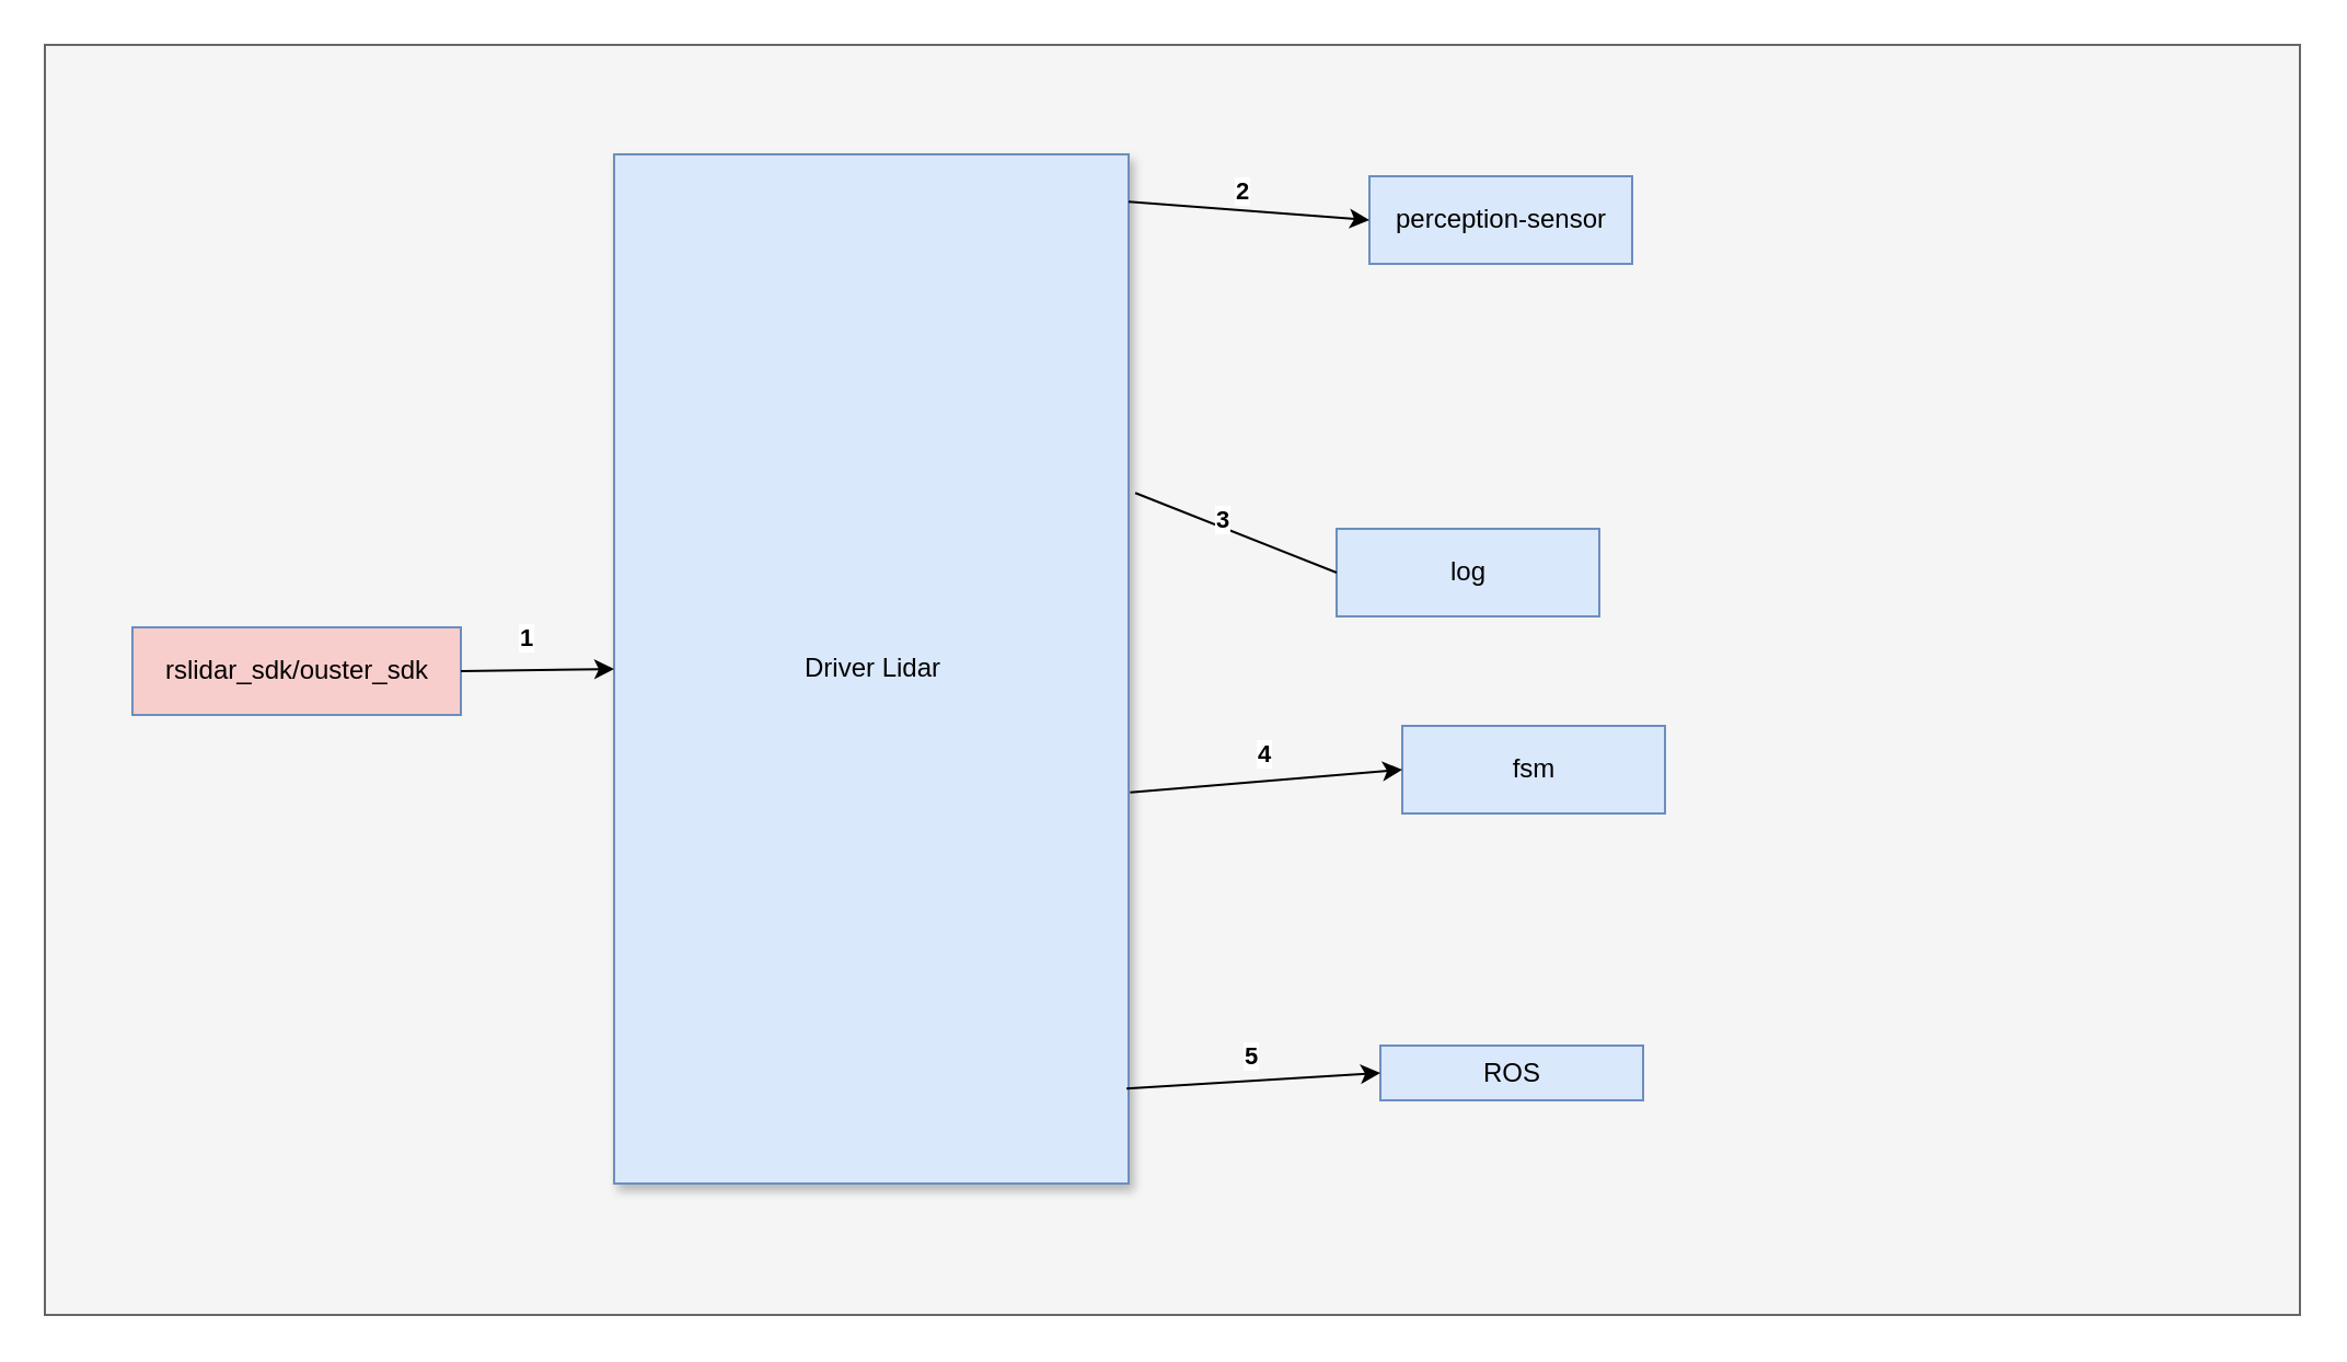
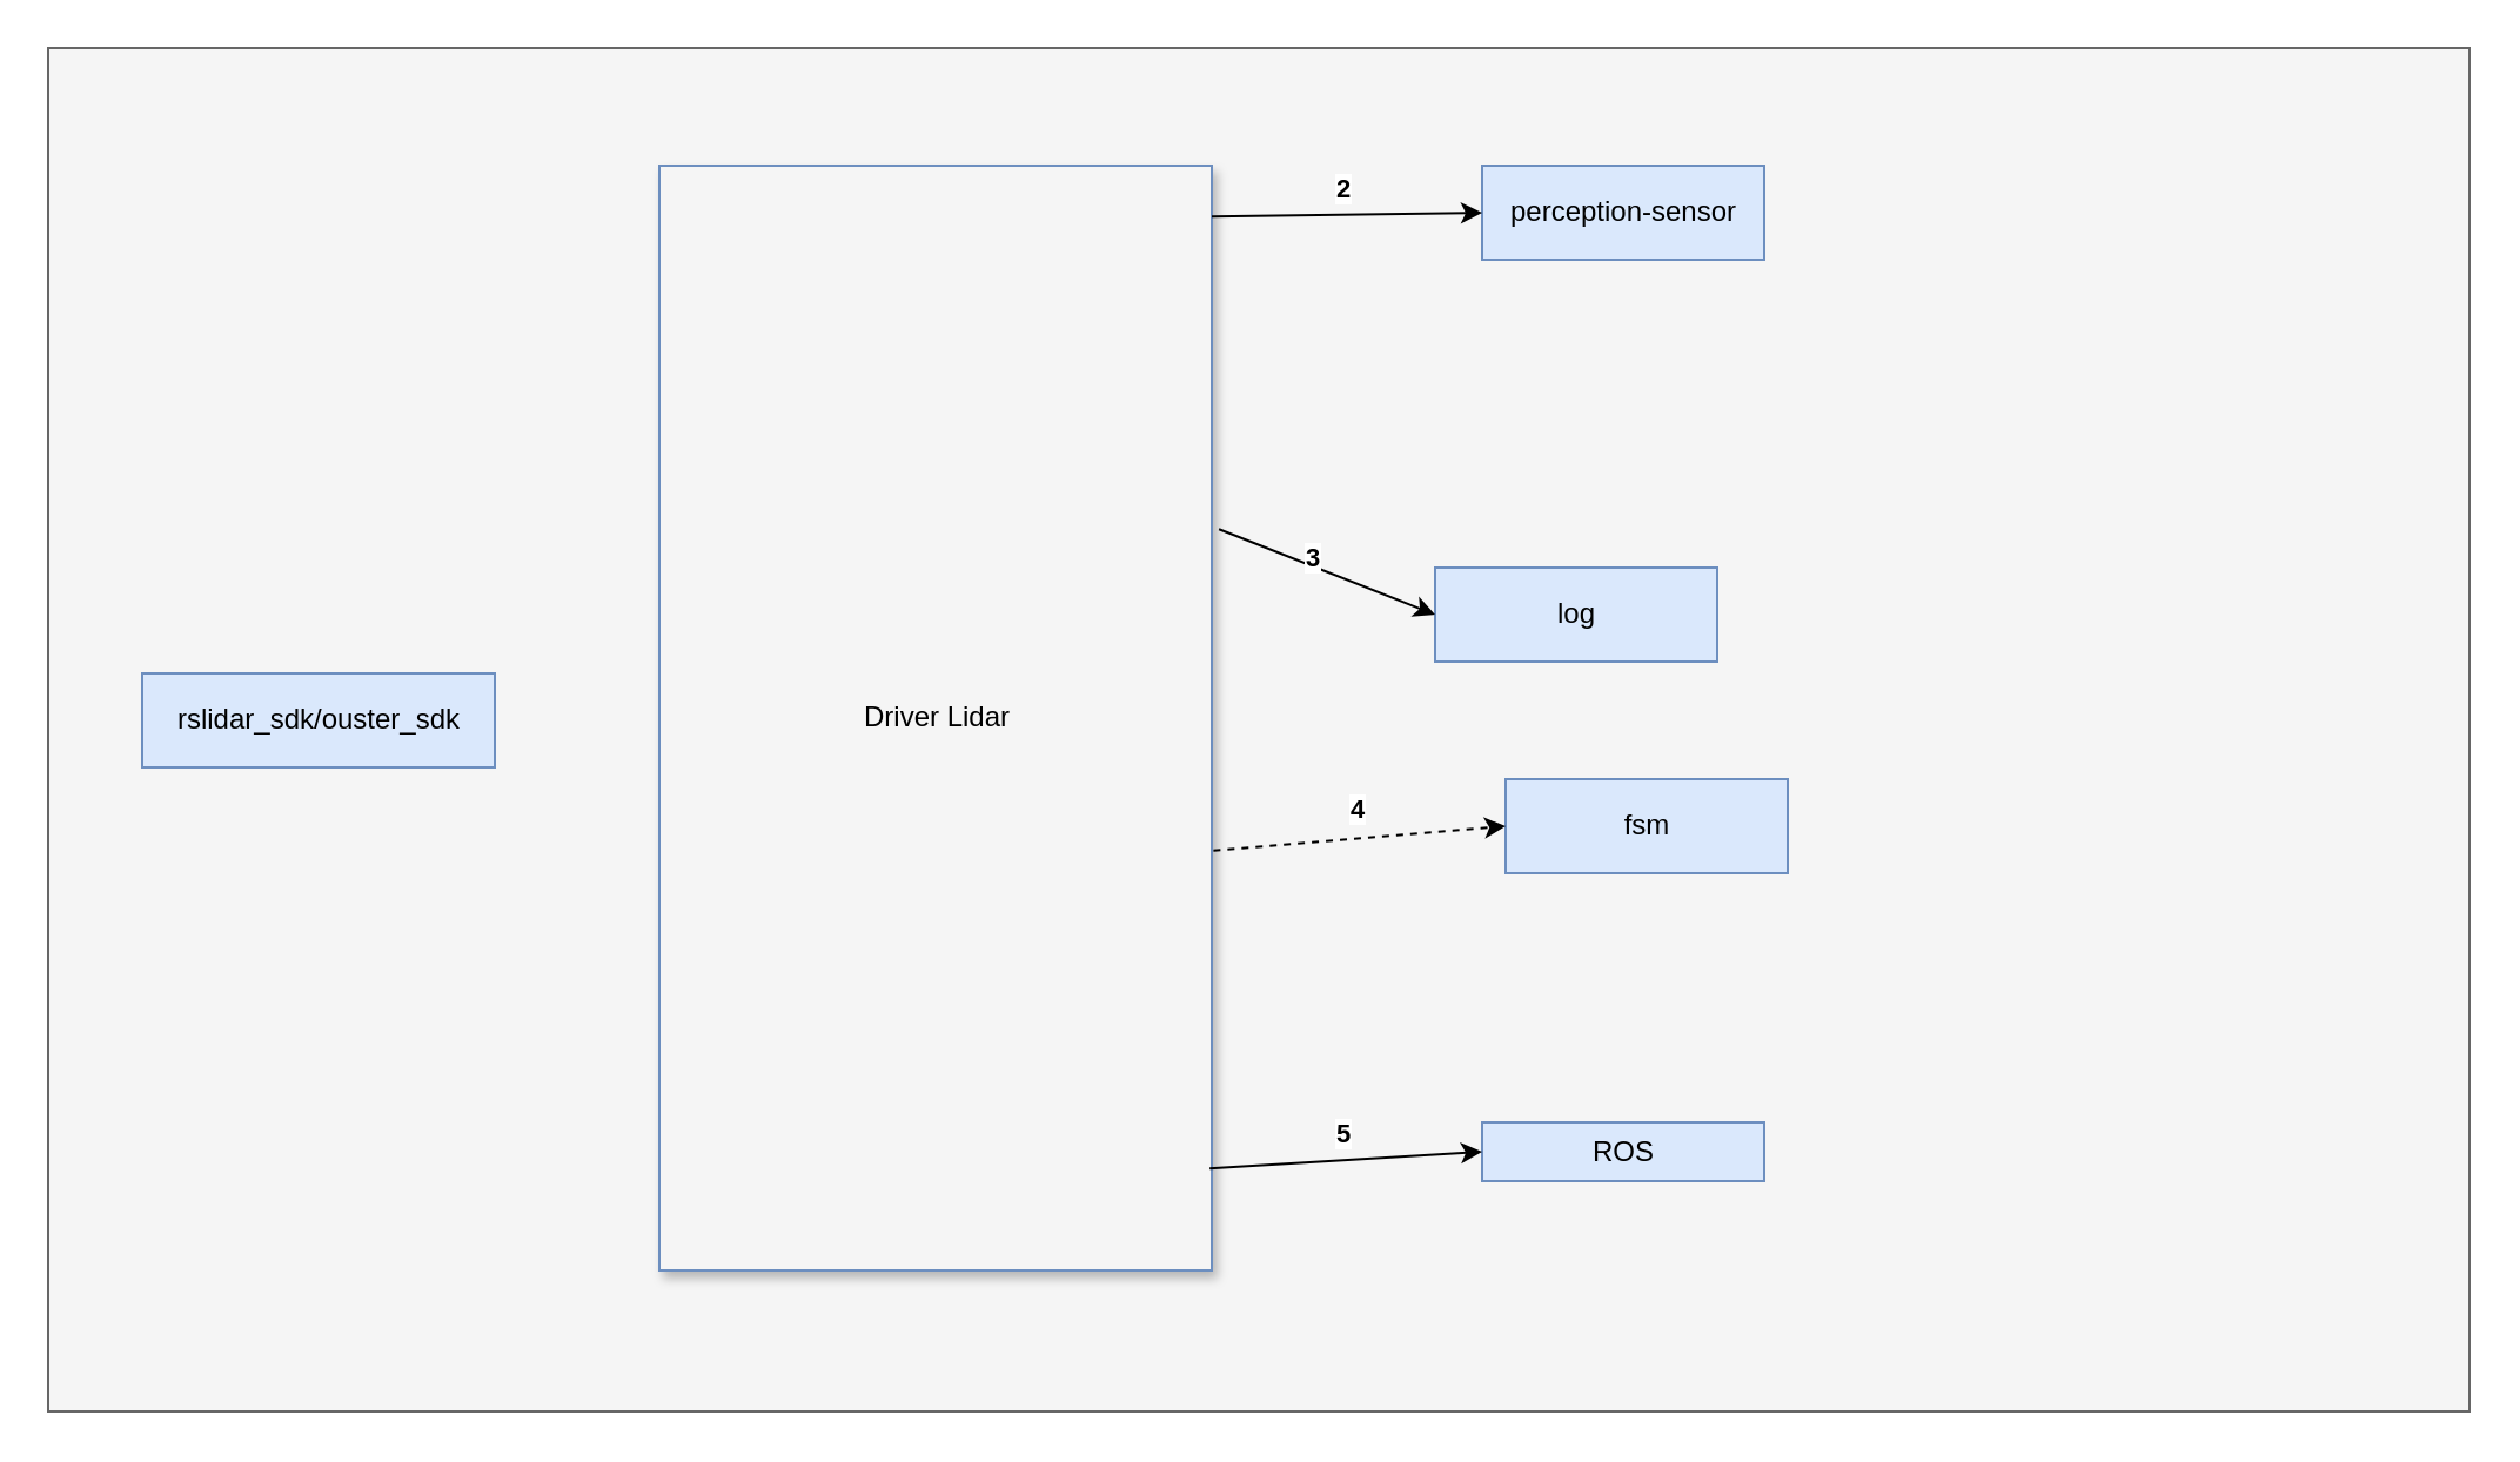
- <mxCell id="10" value="perception-sensor" style="html=1;fillColor=#dae8fc;strokeColor=#6c8ebf;" parent="1" vertex="1"><mxGeometry x="625" y="80" width="120" height="40" as="geometry" /></mxCell>
+ <mxCell id="10" value="perception-sensor" style="html=1;fillColor=#dae8fc;strokeColor=#6c8ebf;" parent="1" vertex="1"><mxGeometry x="630" y="70" width="120" height="40" as="geometry" /></mxCell>
- <mxCell id="13" value="" style="endArrow=none;html=1;rounded=0;exitX=1.013;exitY=0.329;exitDx=0;exitDy=0;exitPerimeter=0;entryX=0;entryY=0.5;entryDx=0;entryDy=0;" parent="1" source="3" target="7" edge="1"><mxGeometry width="50" height="50" relative="1" as="geometry"><mxPoint x="525" y="102" as="sourcePoint" /><mxPoint x="640" y="100" as="targetPoint" /></mxGeometry></mxCell>
+ <mxCell id="13" value="" style="endArrow=classic;html=1;rounded=0;exitX=1.013;exitY=0.329;exitDx=0;exitDy=0;exitPerimeter=0;entryX=0;entryY=0.5;entryDx=0;entryDy=0;" parent="1" source="3" target="7" edge="1"><mxGeometry width="50" height="50" relative="1" as="geometry"><mxPoint x="525" y="102" as="sourcePoint" /><mxPoint x="640" y="100" as="targetPoint" /></mxGeometry></mxCell>
- <mxCell id="3" value="Driver Lidar" style="html=1;fillColor=#dae8fc;strokeColor=#6c8ebf;shadow=1;rounded=0;glass=0;sketch=0;" parent="1" vertex="1"><mxGeometry x="280" y="70" width="235" height="470" as="geometry" /></mxCell>
+ <mxCell id="3" value="Driver Lidar" style="html=1;fillColor=#f5f5f5;strokeColor=#6c8ebf;shadow=1;rounded=0;glass=0;sketch=0;" parent="1" vertex="1"><mxGeometry x="280" y="70" width="235" height="470" as="geometry" /></mxCell>
- <mxCell id="5" value="" style="endArrow=classic;html=1;rounded=0;exitX=1;exitY=0.5;exitDx=0;exitDy=0;entryX=0;entryY=0.5;entryDx=0;entryDy=0;" parent="1" source="4" target="3" edge="1"><mxGeometry width="50" height="50" relative="1" as="geometry"><mxPoint x="200" y="304.77" as="sourcePoint" /><mxPoint x="270" y="304.58" as="targetPoint" /></mxGeometry></mxCell>
- <mxCell id="6" value="1" style="edgeLabel;html=1;align=center;verticalAlign=middle;resizable=0;points=[];fontStyle=1" parent="5" vertex="1" connectable="0"><mxGeometry x="0.353" relative="1" as="geometry"><mxPoint x="-17" y="-15" as="offset" /></mxGeometry></mxCell>
- <mxCell id="4" value="rslidar_sdk/ouster_sdk" style="html=1;fillColor=#f8cecc;strokeColor=#6c8ebf;fontStyle=0;" parent="1" vertex="1"><mxGeometry x="60" y="286" width="150" height="40" as="geometry" /></mxCell>
+ <mxCell id="4" value="rslidar_sdk/ouster_sdk" style="html=1;fillColor=#dae8fc;strokeColor=#6c8ebf;fontStyle=0" parent="1" vertex="1"><mxGeometry x="60" y="286" width="150" height="40" as="geometry" /></mxCell>
- <mxCell id="15" value="" style="endArrow=classic;html=1;rounded=0;exitX=1.003;exitY=0.62;exitDx=0;exitDy=0;exitPerimeter=0;entryX=0;entryY=0.5;entryDx=0;entryDy=0;" parent="1" target="8" edge="1" source="3"><mxGeometry width="50" height="50" relative="1" as="geometry"><mxPoint x="515" y="212.5" as="sourcePoint" /><mxPoint x="630" y="213.5" as="targetPoint" /></mxGeometry></mxCell>
+ <mxCell id="15" value="" style="endArrow=classic;html=1;rounded=0;exitX=1.003;exitY=0.62;exitDx=0;exitDy=0;exitPerimeter=0;entryX=0;entryY=0.5;entryDx=0;entryDy=0;dashed=1;" parent="1" target="8" edge="1" source="3"><mxGeometry width="50" height="50" relative="1" as="geometry"><mxPoint x="515" y="212.5" as="sourcePoint" /><mxPoint x="630" y="213.5" as="targetPoint" /></mxGeometry></mxCell>
